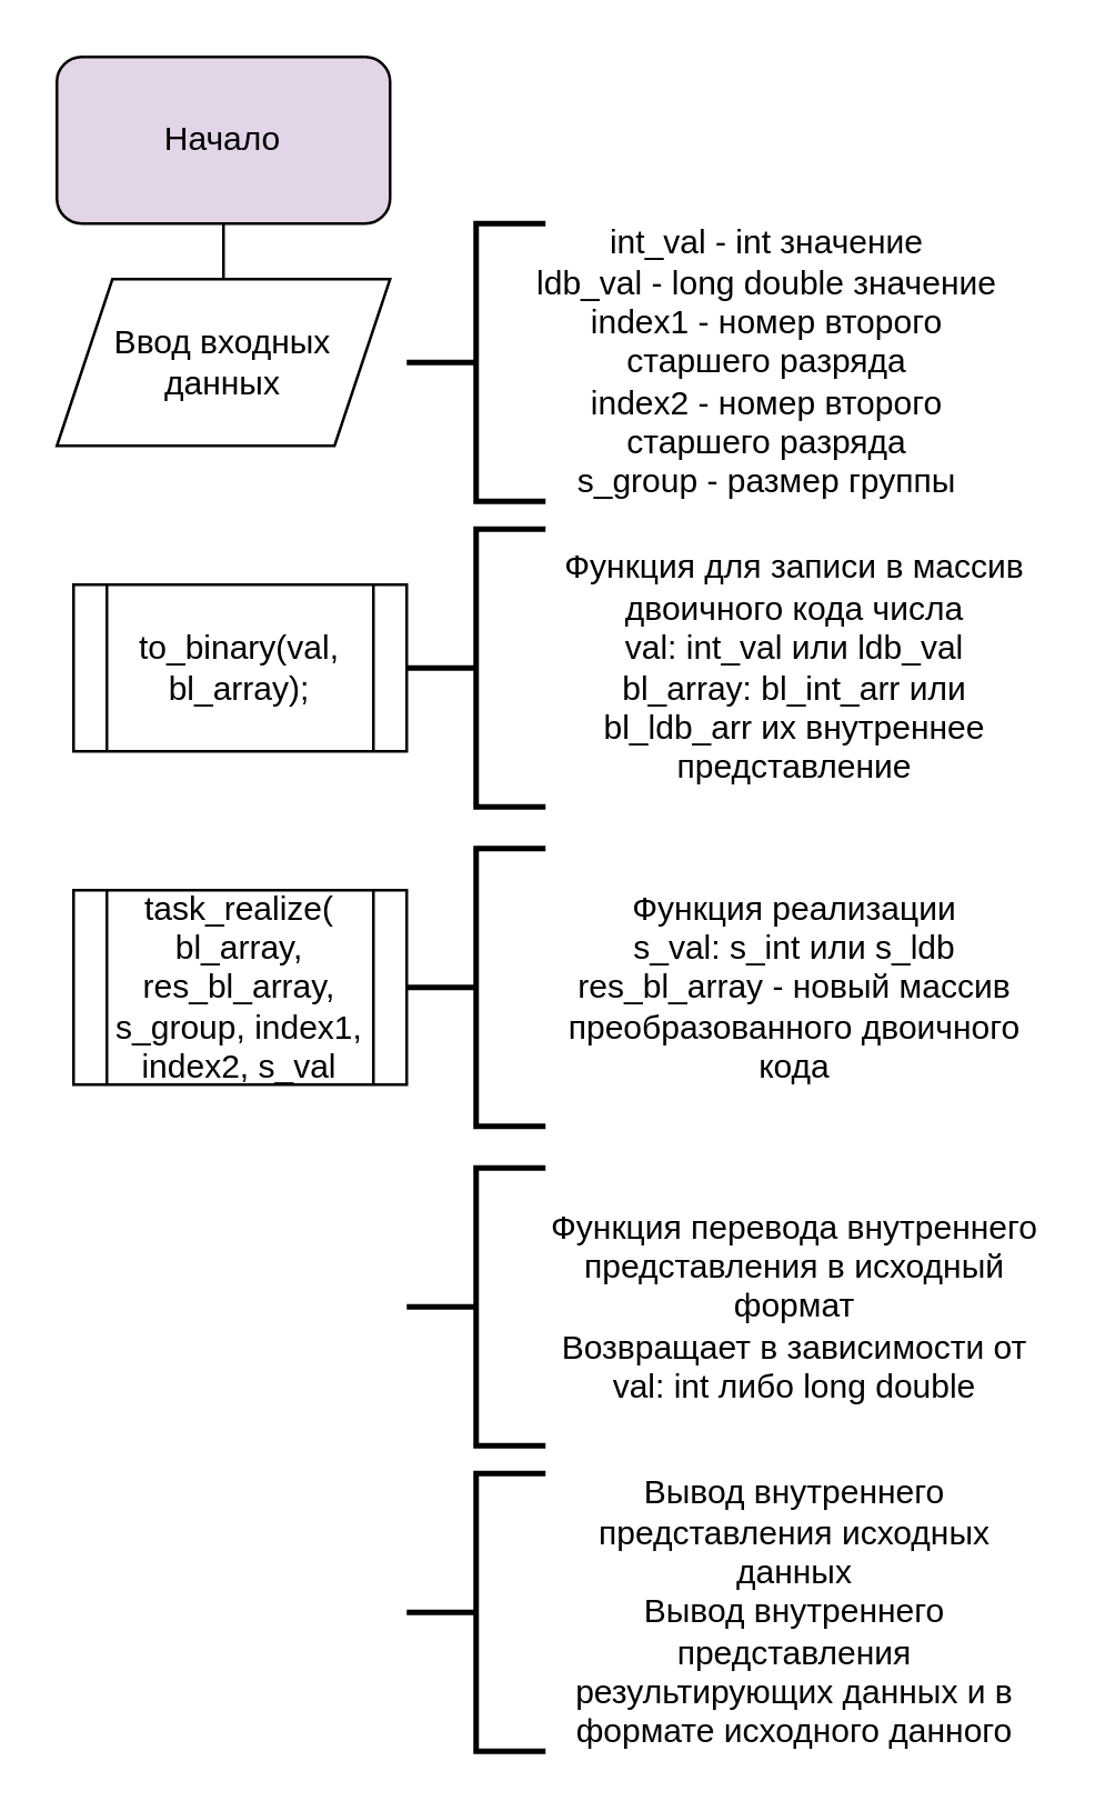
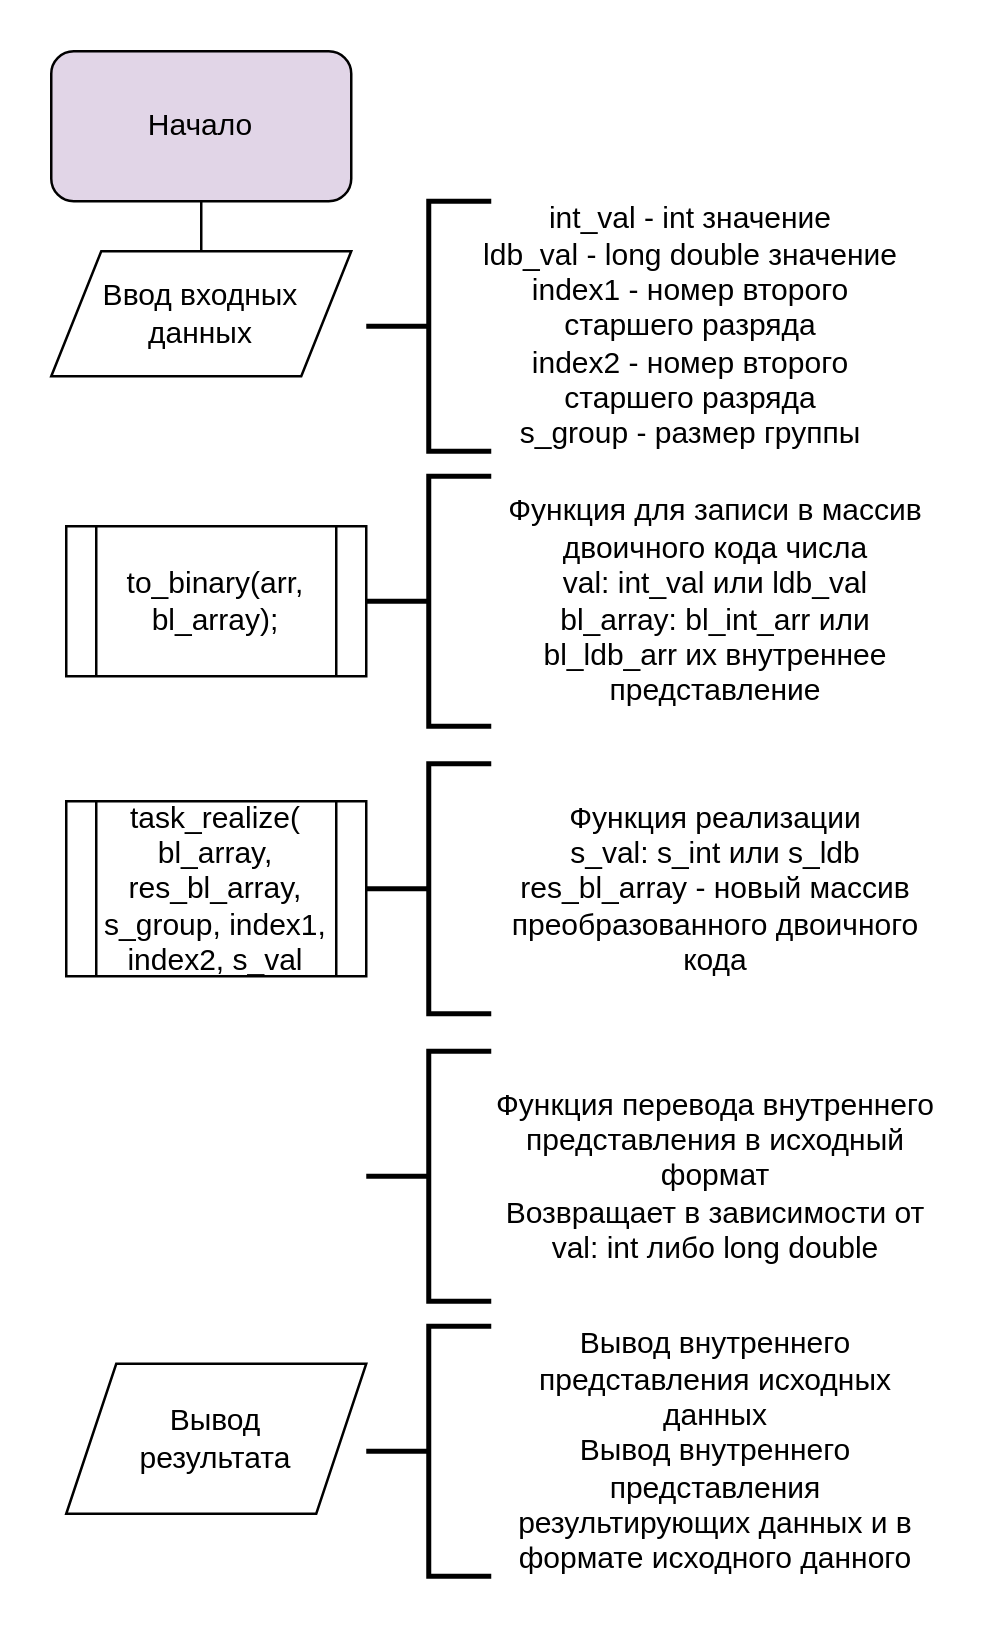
- <mxCell id="4" value="&lt;span&gt;Ввод входных данных&lt;/span&gt;" style="shape=parallelogram;perimeter=parallelogramPerimeter;whiteSpace=wrap;html=1;fixedSize=1;" vertex="1" parent="1"><mxGeometry x="20" y="100" width="120" height="60" as="geometry" /></mxCell>
+ <mxCell id="4" value="&lt;span&gt;Ввод входных данных&lt;/span&gt;" style="shape=parallelogram;perimeter=parallelogramPerimeter;whiteSpace=wrap;html=1;fixedSize=1;" vertex="1" parent="1"><mxGeometry x="20" y="100" width="120" height="50" as="geometry" /></mxCell>
- <mxCell id="5" value="to_binary(val, bl_array);" style="shape=process;whiteSpace=wrap;html=1;backgroundOutline=1;" vertex="1" parent="1"><mxGeometry x="26" y="210" width="120" height="60" as="geometry" /></mxCell>
+ <mxCell id="5" value="to_binary(arr, bl_array);" style="shape=process;whiteSpace=wrap;html=1;backgroundOutline=1;" vertex="1" parent="1"><mxGeometry x="26" y="210" width="120" height="60" as="geometry" /></mxCell>
+ <mxCell id="15" value="&lt;span&gt;Вывод &lt;br&gt;результата&lt;/span&gt;" style="shape=parallelogram;perimeter=parallelogramPerimeter;whiteSpace=wrap;html=1;fixedSize=1;" vertex="1" parent="1"><mxGeometry x="26" y="545" width="120" height="60" as="geometry" /></mxCell>
